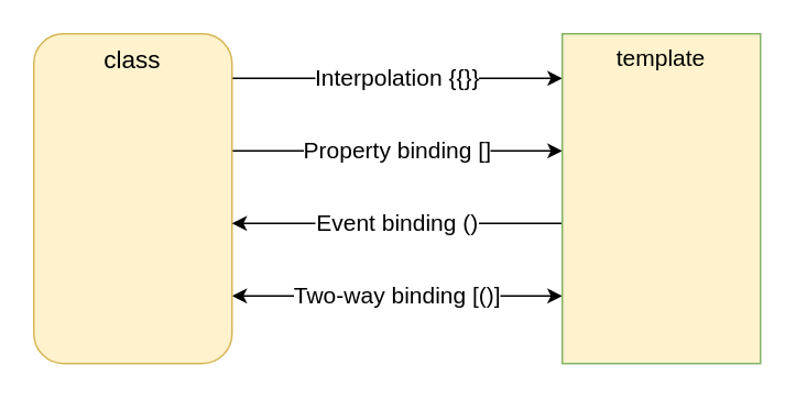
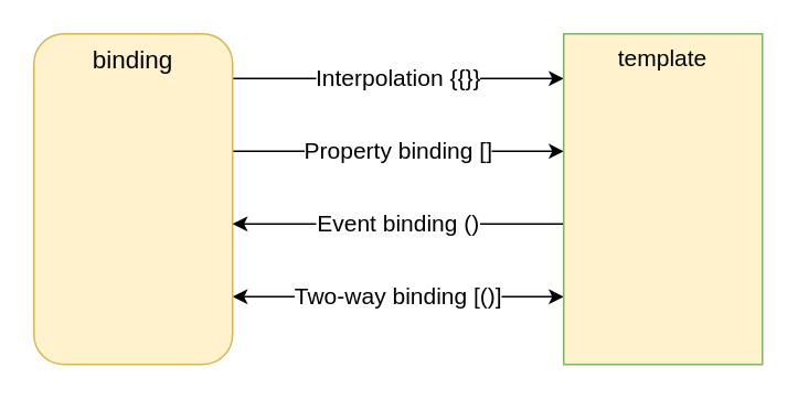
- <mxCell id="5" value="&lt;font style=&quot;font-size: 15px&quot;&gt;class&lt;/font&gt;" style="rounded=1;whiteSpace=wrap;html=1;verticalAlign=top;fillColor=#fff2cc;strokeColor=#d6b656;" vertex="1" parent="1"><mxGeometry x="20" y="20" width="120" height="200" as="geometry" /></mxCell>
+ <mxCell id="5" value="&lt;font style=&quot;font-size: 15px&quot;&gt;binding&lt;/font&gt;" style="rounded=1;whiteSpace=wrap;html=1;verticalAlign=top;fillColor=#fff2cc;strokeColor=#d6b656;" vertex="1" parent="1"><mxGeometry x="20" y="20" width="120" height="200" as="geometry" /></mxCell>
